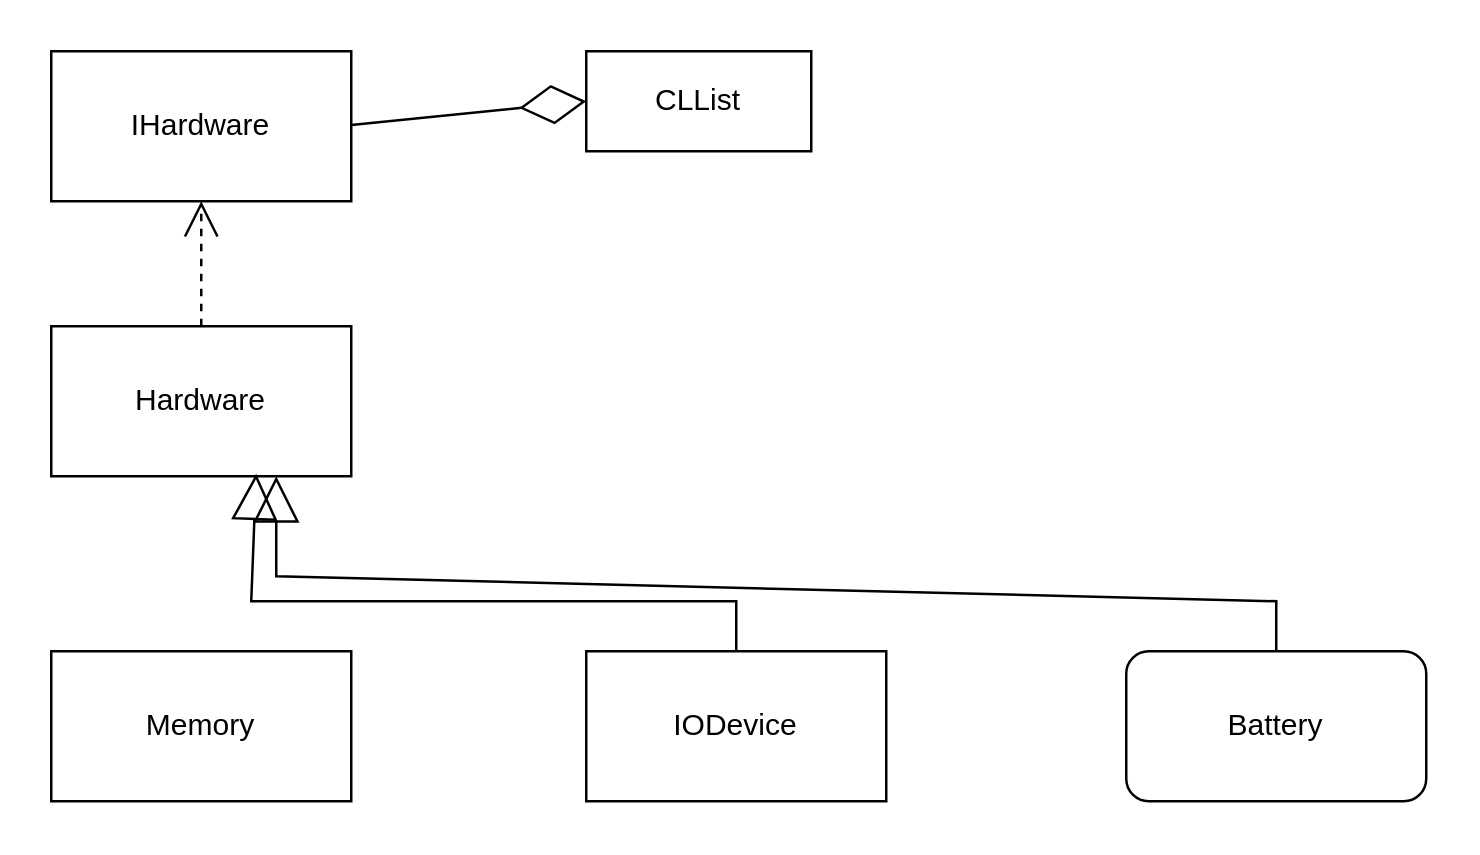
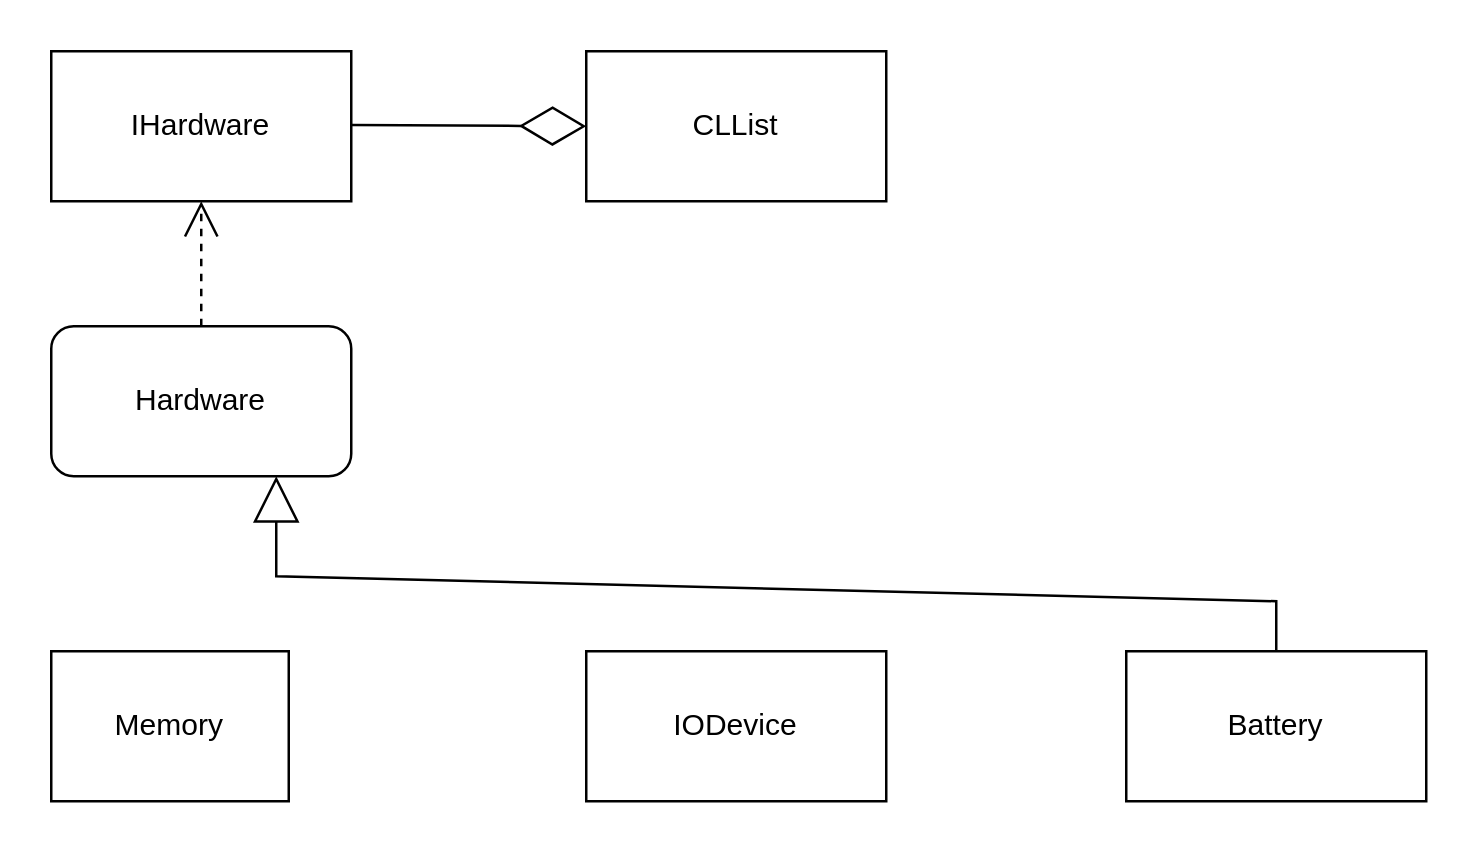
- <mxCell id="3" value="CLList" style="rounded=0;whiteSpace=wrap;html=1;" vertex="1" parent="1"><mxGeometry x="234" y="20" width="90" height="40" as="geometry" /></mxCell>
+ <mxCell id="3" value="CLList" style="rounded=0;whiteSpace=wrap;html=1;" vertex="1" parent="1"><mxGeometry x="234" y="20" width="120" height="60" as="geometry" /></mxCell>
- <mxCell id="4" value="Hardware" style="rounded=0;whiteSpace=wrap;html=1;" vertex="1" parent="1"><mxGeometry x="20" y="130" width="120" height="60" as="geometry" /></mxCell>
+ <mxCell id="4" value="Hardware" style="whiteSpace=wrap;html=1;rounded=1;" vertex="1" parent="1"><mxGeometry x="20" y="130" width="120" height="60" as="geometry" /></mxCell>
- <mxCell id="10" value="" style="endArrow=block;endSize=16;endFill=0;html=1;rounded=0;exitX=0.5;exitY=0;exitDx=0;exitDy=0;entryX=0.683;entryY=0.983;entryDx=0;entryDy=0;entryPerimeter=0;" edge="1" parent="1" source="6" target="4"><mxGeometry width="160" relative="1" as="geometry"><mxPoint x="360" y="360" as="sourcePoint" /><mxPoint x="520" y="360" as="targetPoint" /><Array as="points"><mxPoint x="294" y="240" /><mxPoint x="100" y="240" /></Array></mxGeometry></mxCell>
- <mxCell id="5" value="Memory" style="rounded=0;whiteSpace=wrap;html=1;" vertex="1" parent="1"><mxGeometry x="20" y="260" width="120" height="60" as="geometry" /></mxCell>
+ <mxCell id="5" value="Memory" style="rounded=0;whiteSpace=wrap;html=1;" vertex="1" parent="1"><mxGeometry x="20" y="260" width="95" height="60" as="geometry" /></mxCell>
- <mxCell id="7" value="Battery" style="whiteSpace=wrap;html=1;rounded=1;" vertex="1" parent="1"><mxGeometry x="450" y="260" width="120" height="60" as="geometry" /></mxCell>
+ <mxCell id="7" value="Battery" style="rounded=0;whiteSpace=wrap;html=1;" vertex="1" parent="1"><mxGeometry x="450" y="260" width="120" height="60" as="geometry" /></mxCell>
